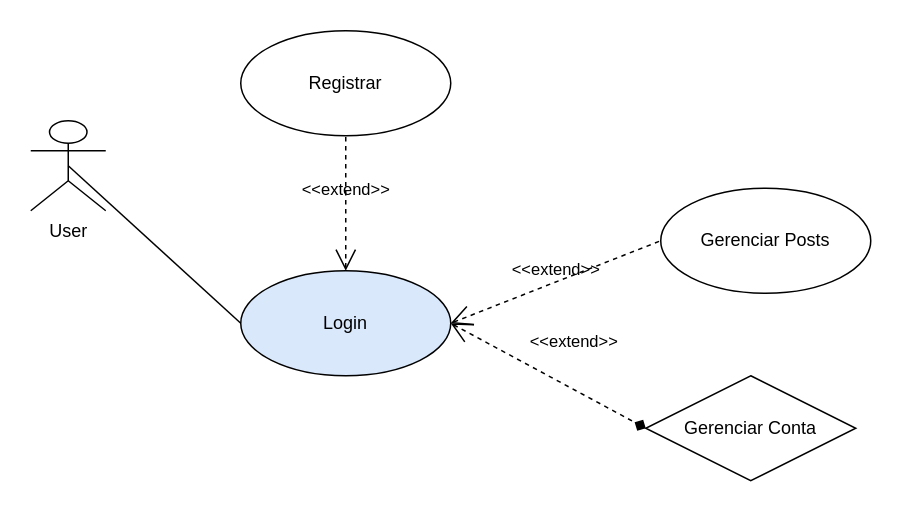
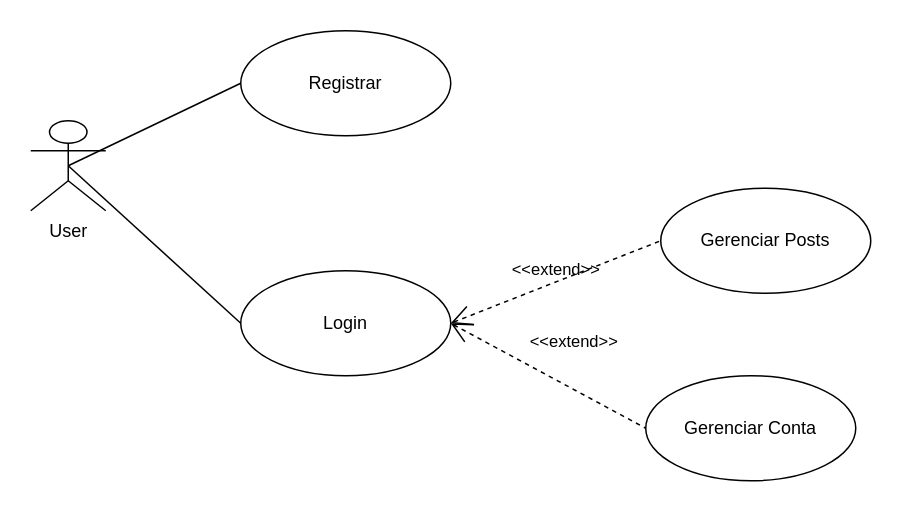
+ <mxCell id="4" value="" style="edgeStyle=none;html=1;endArrow=none;verticalAlign=bottom;rounded=0;exitX=0.5;exitY=0.5;exitDx=0;exitDy=0;exitPerimeter=0;entryX=0;entryY=0.5;entryDx=0;entryDy=0;" edge="1" parent="1" source="2" target="3"><mxGeometry width="160" relative="1" as="geometry"><mxPoint x="60" y="230" as="sourcePoint" /><mxPoint x="220" y="230" as="targetPoint" /></mxGeometry></mxCell>
- <mxCell id="8" value="&amp;lt;&amp;lt;extend&amp;gt;&amp;gt;" style="edgeStyle=none;html=1;startArrow=open;endArrow=none;startSize=12;verticalAlign=bottom;dashed=1;labelBackgroundColor=none;rounded=0;entryX=0.5;entryY=1;entryDx=0;entryDy=0;exitX=0.5;exitY=0;exitDx=0;exitDy=0;" edge="1" parent="1" source="5" target="3"><mxGeometry width="160" relative="1" as="geometry"><mxPoint x="170" y="140" as="sourcePoint" /><mxPoint x="360" y="130" as="targetPoint" /></mxGeometry></mxCell>
- <mxCell id="5" value="Login" style="ellipse;whiteSpace=wrap;html=1;fillColor=#dae8fc;" vertex="1" parent="1"><mxGeometry x="160" y="180" width="140" height="70" as="geometry" /></mxCell>
+ <mxCell id="5" value="Login" style="ellipse;whiteSpace=wrap;html=1;" vertex="1" parent="1"><mxGeometry x="160" y="180" width="140" height="70" as="geometry" /></mxCell>
- <mxCell id="11" value="&amp;lt;&amp;lt;extend&amp;gt;&amp;gt;" style="edgeStyle=none;html=1;startArrow=open;endArrow=diamond;startSize=12;verticalAlign=bottom;dashed=1;labelBackgroundColor=none;rounded=0;entryX=0;entryY=0.5;entryDx=0;entryDy=0;exitX=1;exitY=0.5;exitDx=0;exitDy=0;" edge="1" parent="1" source="5" target="10"><mxGeometry x="0.107" y="20" width="160" relative="1" as="geometry"><mxPoint x="310" y="225" as="sourcePoint" /><mxPoint x="450" y="225" as="targetPoint" /><mxPoint as="offset" /></mxGeometry></mxCell>
+ <mxCell id="11" value="&amp;lt;&amp;lt;extend&amp;gt;&amp;gt;" style="edgeStyle=none;html=1;startArrow=open;endArrow=none;startSize=12;verticalAlign=bottom;dashed=1;labelBackgroundColor=none;rounded=0;entryX=0;entryY=0.5;entryDx=0;entryDy=0;exitX=1;exitY=0.5;exitDx=0;exitDy=0;" edge="1" parent="1" source="5" target="10"><mxGeometry x="0.107" y="20" width="160" relative="1" as="geometry"><mxPoint x="310" y="225" as="sourcePoint" /><mxPoint x="450" y="225" as="targetPoint" /><mxPoint as="offset" /></mxGeometry></mxCell>
- <mxCell id="10" value="Gerenciar Conta" style="rhombus;whiteSpace=wrap;html=1;" vertex="1" parent="1"><mxGeometry x="430" y="250" width="140" height="70" as="geometry" /></mxCell>
+ <mxCell id="10" value="Gerenciar Conta" style="ellipse;whiteSpace=wrap;html=1;" vertex="1" parent="1"><mxGeometry x="430" y="250" width="140" height="70" as="geometry" /></mxCell>
